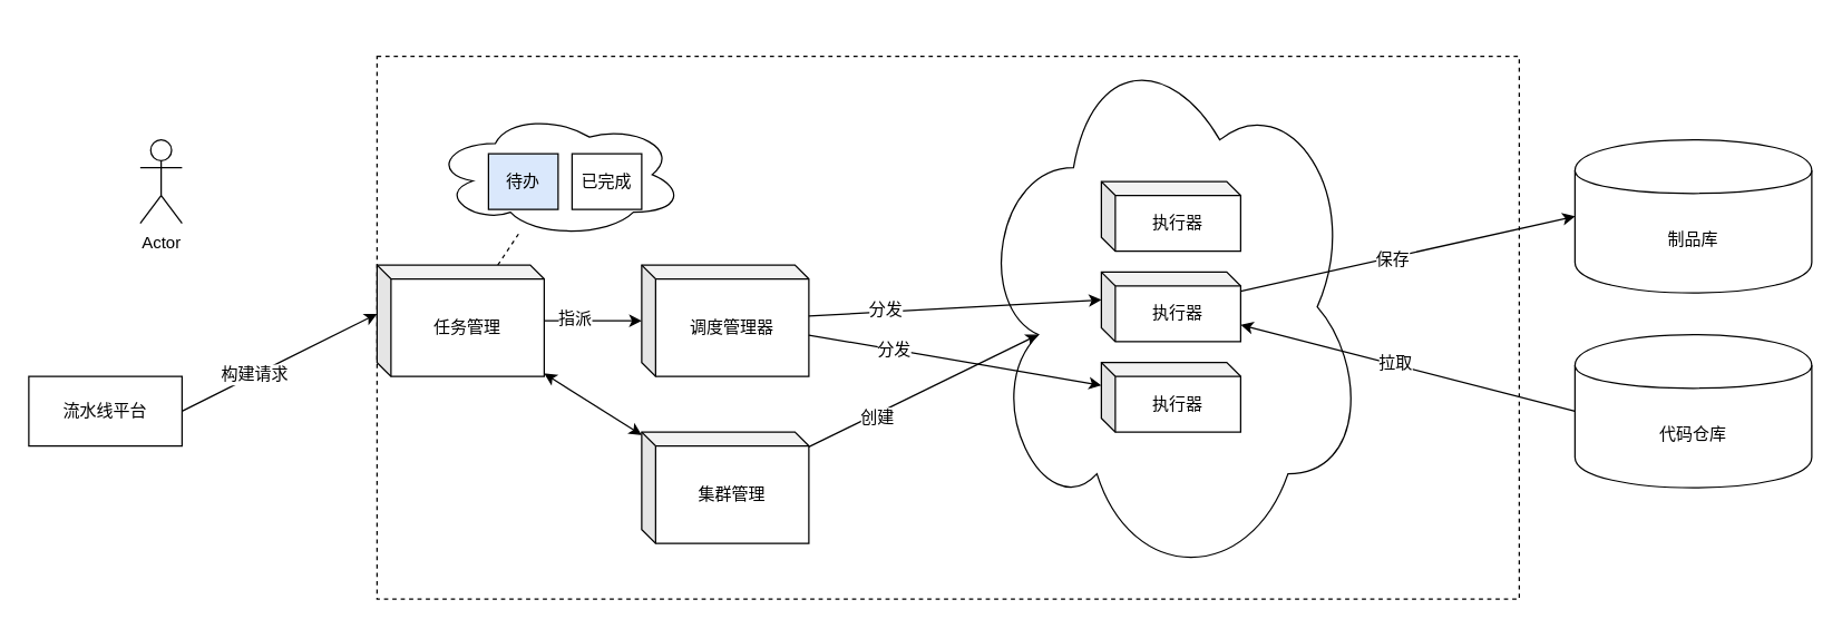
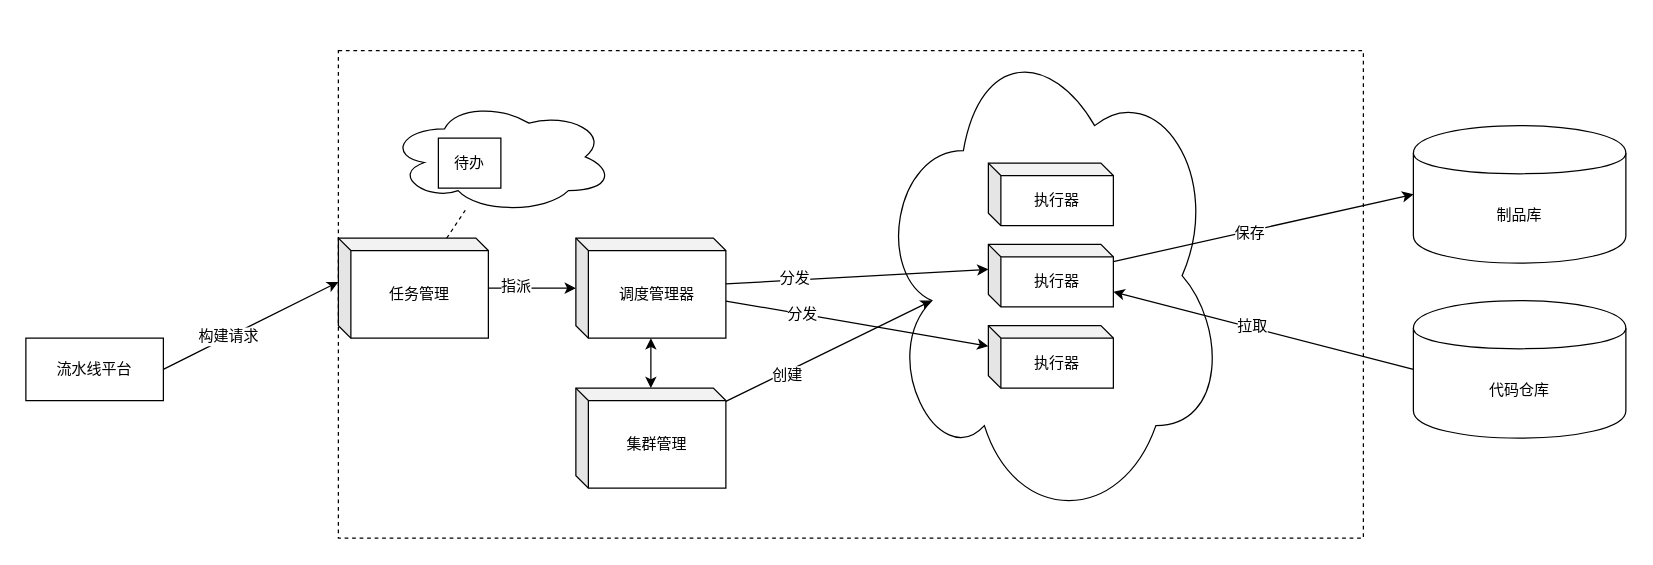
- <mxCell id="3" value="Actor" style="shape=umlActor;verticalLabelPosition=bottom;labelBackgroundColor=#ffffff;verticalAlign=top;html=1;outlineConnect=0;" vertex="1" parent="1"><mxGeometry x="100" y="100" width="30" height="60" as="geometry" /></mxCell>
- <mxCell id="12" value="待办" style="rounded=0;whiteSpace=wrap;html=1;fillColor=#dae8fc;" vertex="1" parent="1"><mxGeometry x="350" y="110" width="50" height="40" as="geometry" /></mxCell>
+ <mxCell id="12" value="待办" style="rounded=0;whiteSpace=wrap;html=1;" vertex="1" parent="1"><mxGeometry x="350" y="110" width="50" height="40" as="geometry" /></mxCell>
- <mxCell id="13" value="已完成" style="rounded=0;whiteSpace=wrap;html=1;" vertex="1" parent="1"><mxGeometry x="410" y="110" width="50" height="40" as="geometry" /></mxCell>
- <mxCell id="17" style="edgeStyle=none;rounded=0;orthogonalLoop=1;jettySize=auto;html=1;endArrow=classic;endFill=1;startArrow=classic;startFill=1;" edge="1" parent="1" source="18" target="7"><mxGeometry relative="1" as="geometry" /></mxCell>
+ <mxCell id="17" style="edgeStyle=none;rounded=0;orthogonalLoop=1;jettySize=auto;html=1;endArrow=classic;endFill=1;startArrow=classic;startFill=1;" edge="1" parent="1" source="18" target="14"><mxGeometry relative="1" as="geometry" /></mxCell>
